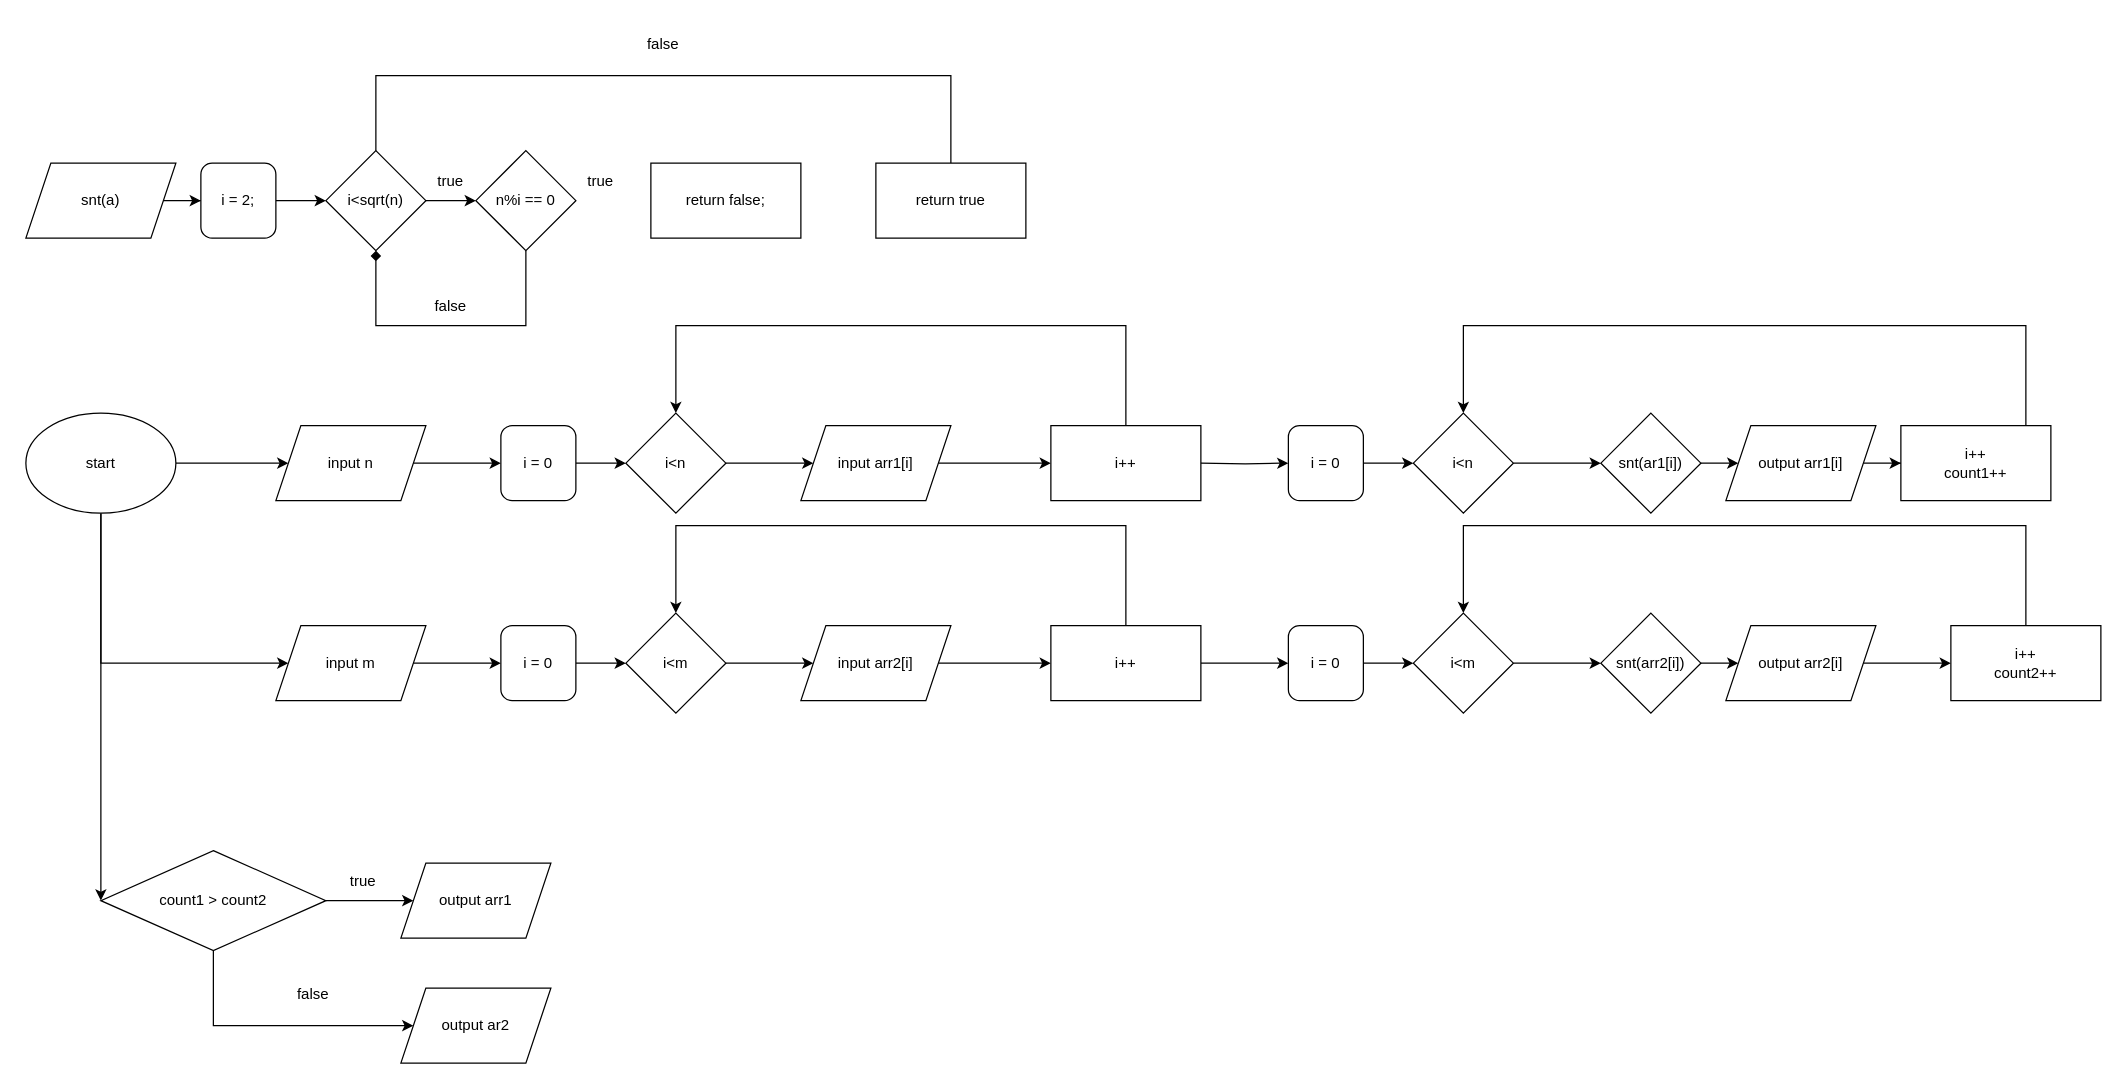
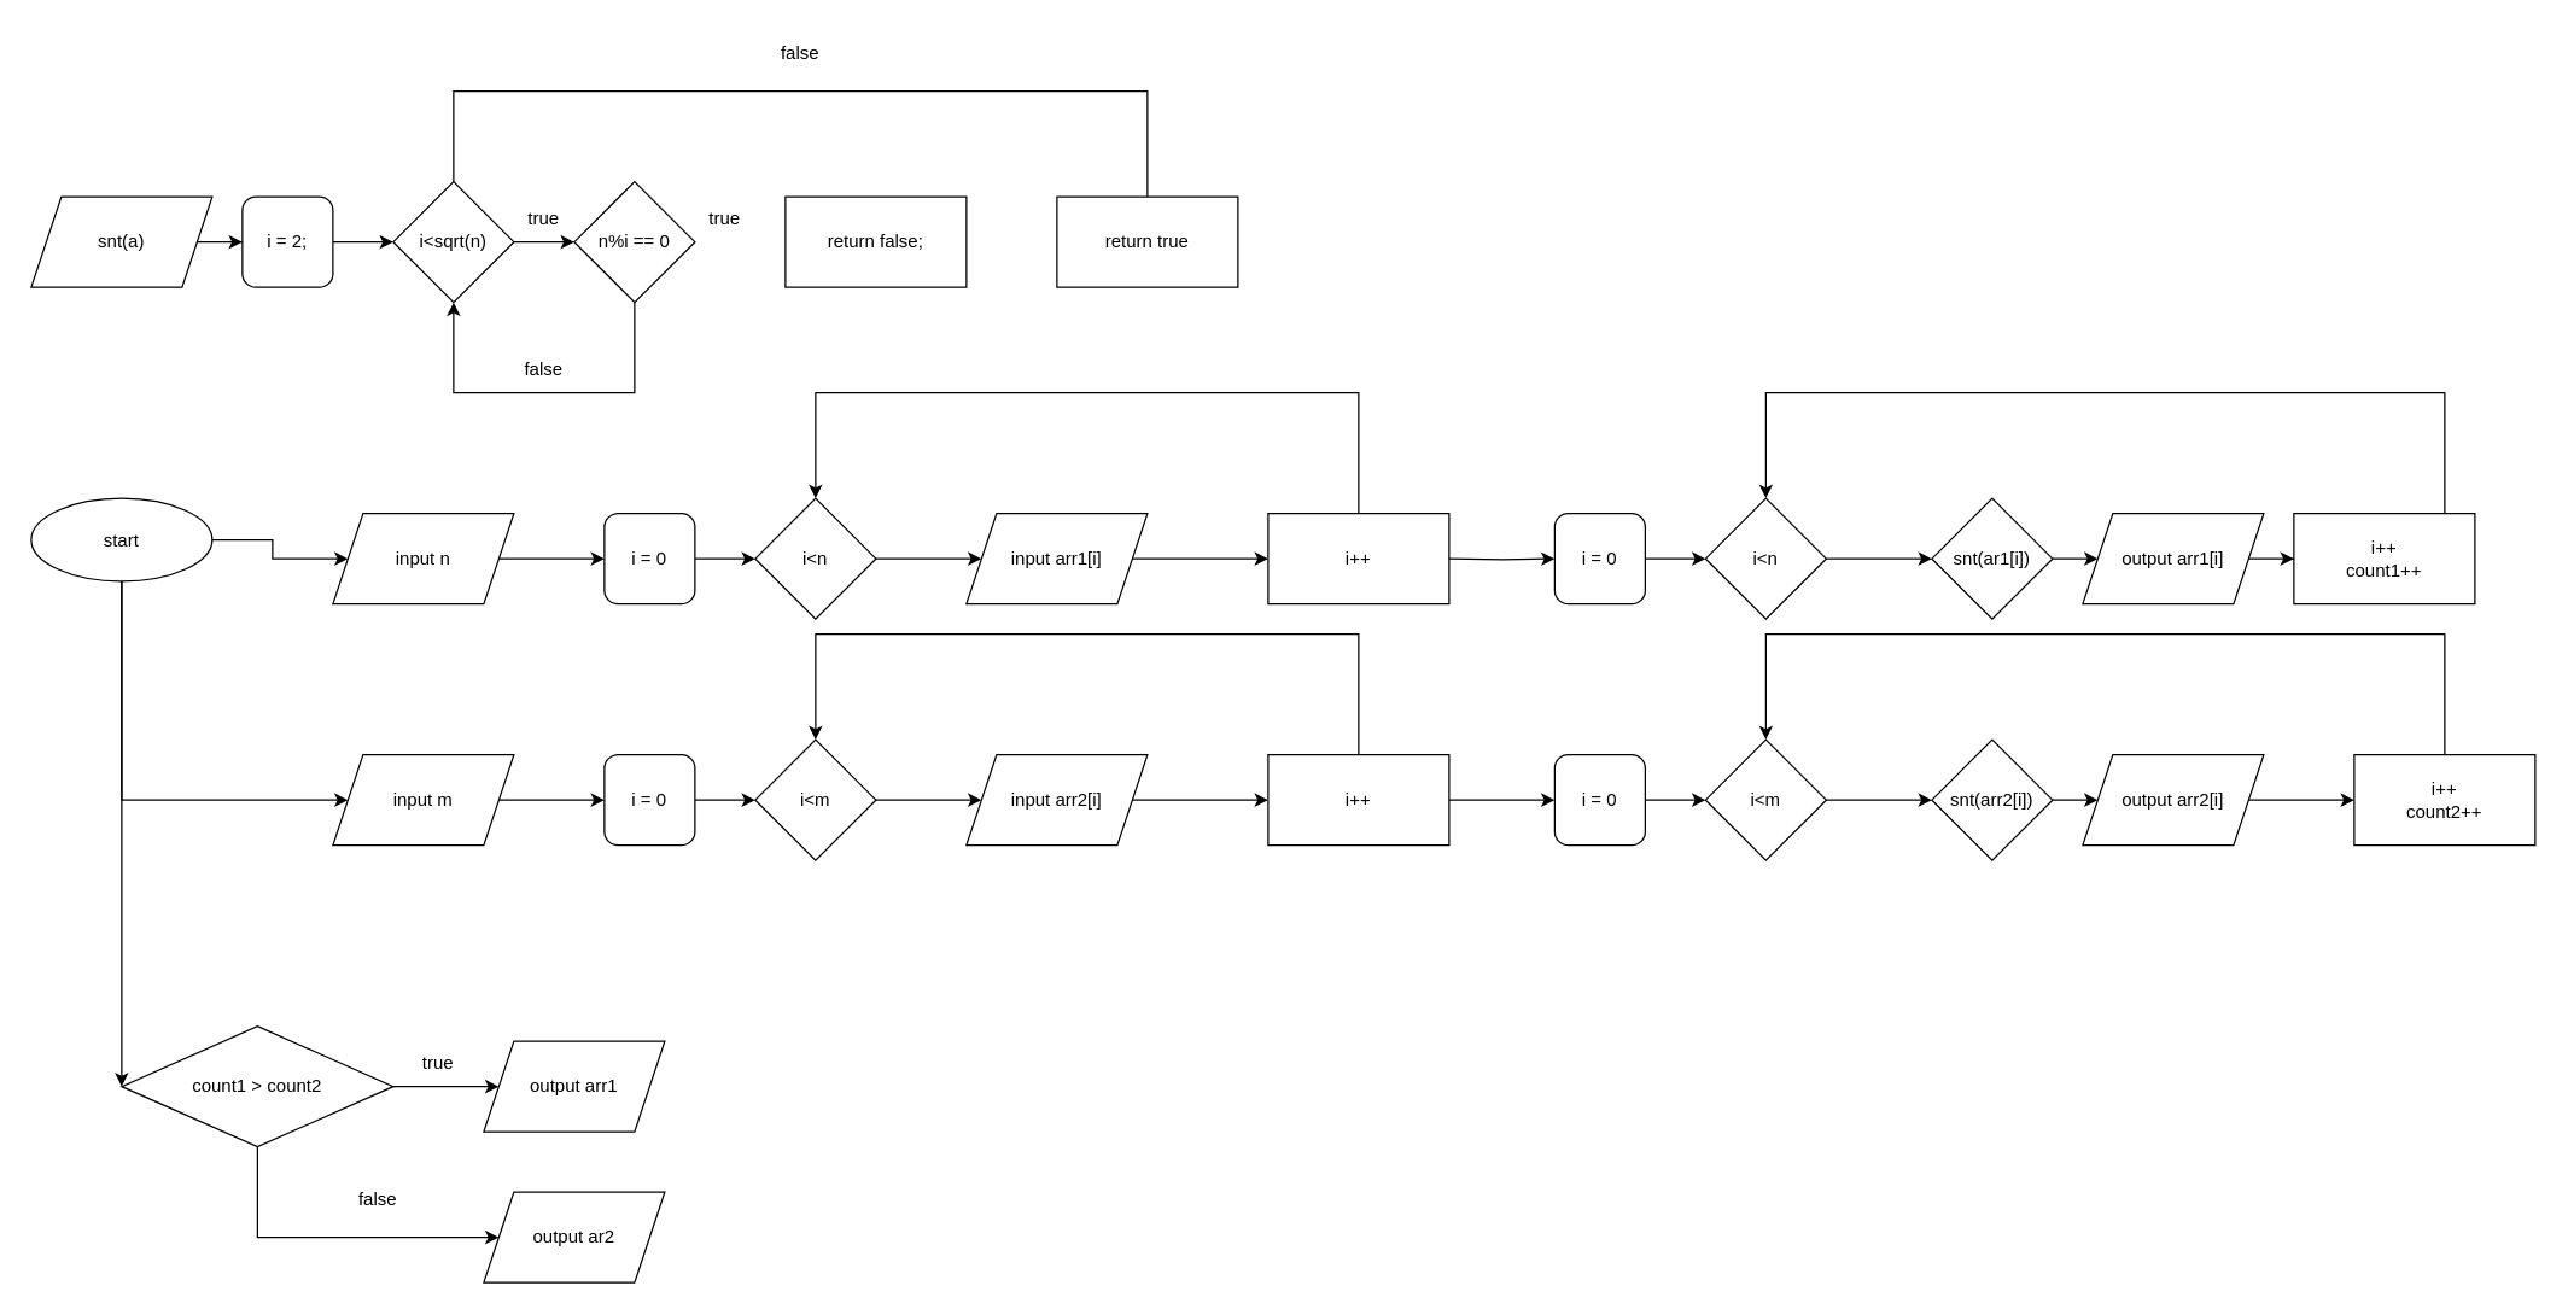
- <mxCell id="11" style="edgeStyle=orthogonalEdgeStyle;rounded=0;orthogonalLoop=1;jettySize=auto;html=1;entryX=0.5;entryY=1;entryDx=0;entryDy=0;endArrow=diamond;" parent="1" source="12" target="10" edge="1"><mxGeometry relative="1" as="geometry"><Array as="points"><mxPoint x="420" y="260" /><mxPoint x="300" y="260" /></Array></mxGeometry></mxCell>
+ <mxCell id="11" style="edgeStyle=orthogonalEdgeStyle;rounded=0;orthogonalLoop=1;jettySize=auto;html=1;entryX=0.5;entryY=1;entryDx=0;entryDy=0;" parent="1" source="12" target="10" edge="1"><mxGeometry relative="1" as="geometry"><Array as="points"><mxPoint x="420" y="260" /><mxPoint x="300" y="260" /></Array></mxGeometry></mxCell>
- <mxCell id="5" value="start" style="ellipse;whiteSpace=wrap;html=1;" parent="1" vertex="1"><mxGeometry x="20" y="330" width="120" height="80" as="geometry" /></mxCell>
+ <mxCell id="5" value="start" style="ellipse;whiteSpace=wrap;html=1;" parent="1" vertex="1"><mxGeometry x="20" y="330" width="120" height="55" as="geometry" /></mxCell>
